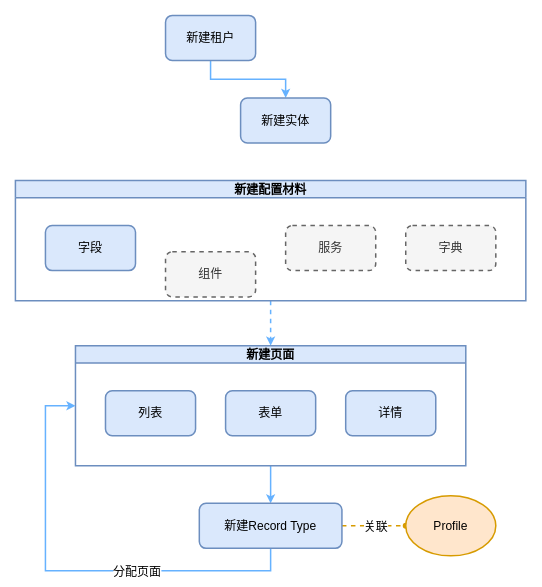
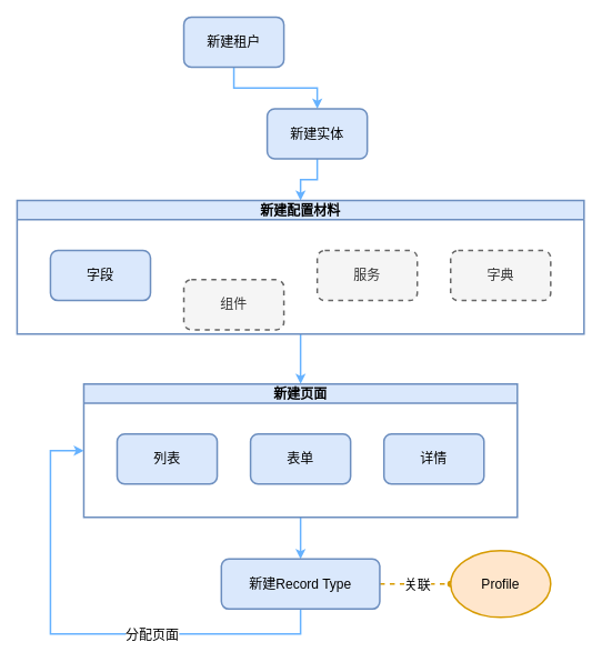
+ <mxCell id="4" style="edgeStyle=orthogonalEdgeStyle;rounded=0;orthogonalLoop=1;jettySize=auto;html=1;exitX=0.5;exitY=1;exitDx=0;exitDy=0;entryX=0.5;entryY=0;entryDx=0;entryDy=0;endArrow=classic;endFill=1;strokeColor=#66B2FF;strokeWidth=2;fontSize=16;" edge="1" parent="1" source="5" target="7"><mxGeometry relative="1" as="geometry" /></mxCell>
- <mxCell id="6" style="edgeStyle=orthogonalEdgeStyle;rounded=0;orthogonalLoop=1;jettySize=auto;html=1;exitX=0.5;exitY=1;exitDx=0;exitDy=0;endArrow=classic;endFill=1;strokeColor=#66B2FF;strokeWidth=2;fontSize=16;dashed=1;" edge="1" parent="1" source="7" target="13"><mxGeometry relative="1" as="geometry" /></mxCell>
+ <mxCell id="6" style="edgeStyle=orthogonalEdgeStyle;rounded=0;orthogonalLoop=1;jettySize=auto;html=1;exitX=0.5;exitY=1;exitDx=0;exitDy=0;endArrow=classic;endFill=1;strokeColor=#66B2FF;strokeWidth=2;fontSize=16;" edge="1" parent="1" source="7" target="13"><mxGeometry relative="1" as="geometry" /></mxCell>
